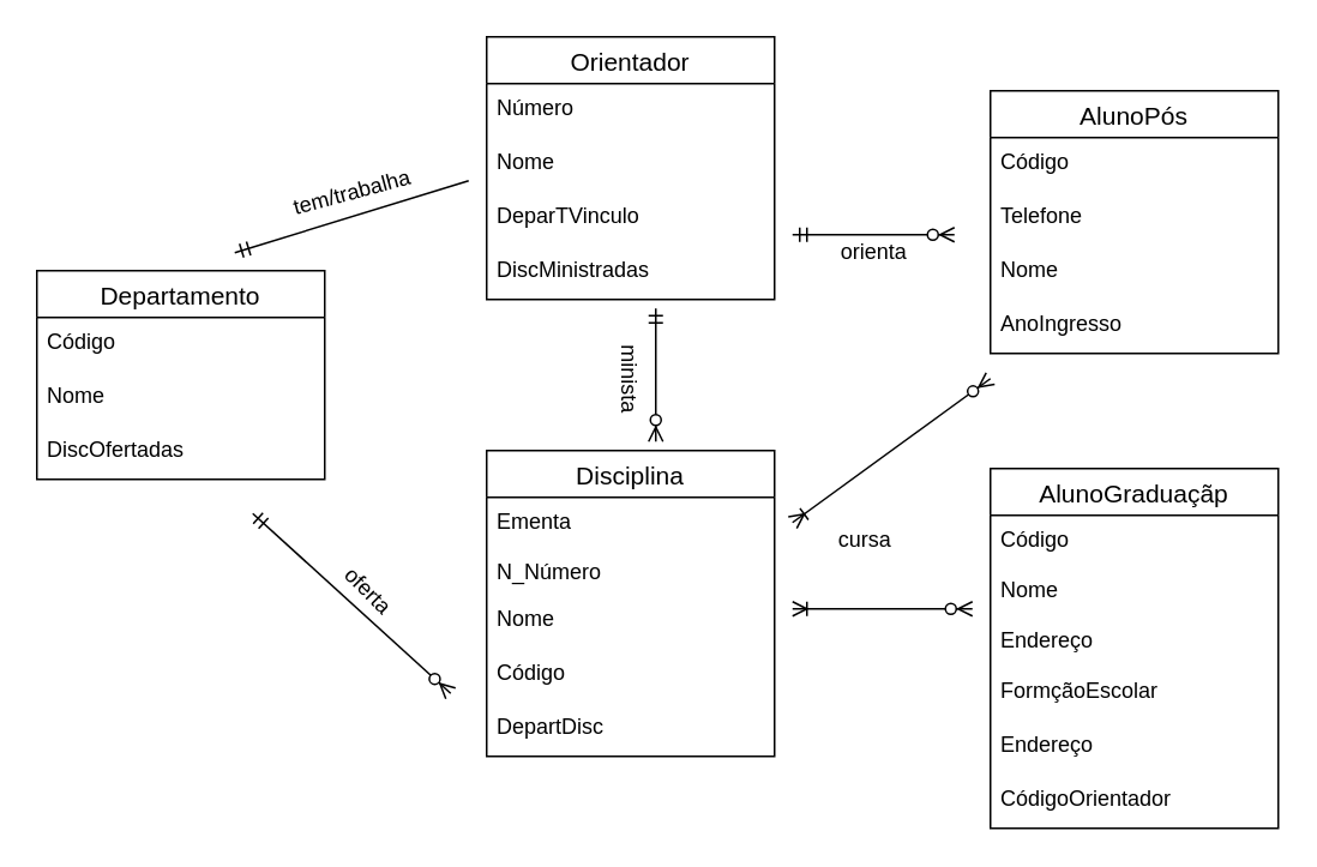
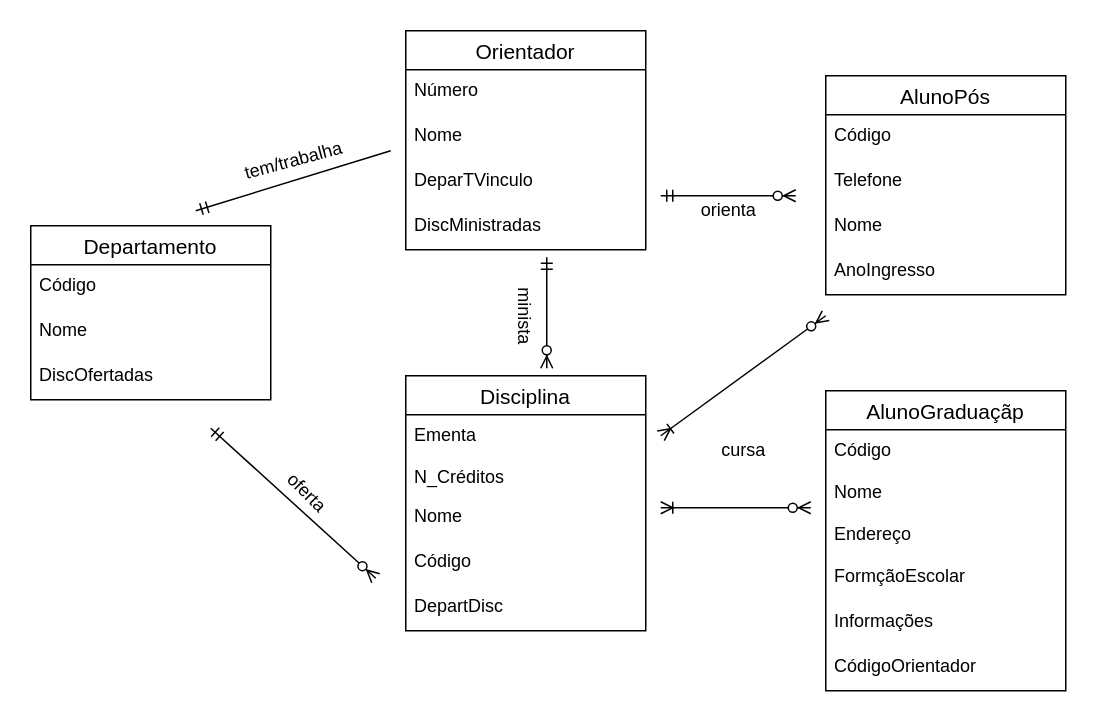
- <mxCell id="3" value="Ementa&#10;&#10;N_Número" style="text;strokeColor=none;fillColor=none;spacingLeft=4;spacingRight=4;overflow=hidden;rotatable=0;points=[[0,0.5],[1,0.5]];portConstraint=eastwest;fontSize=12;" vertex="1" parent="2"><mxGeometry y="26" width="160" height="54" as="geometry" /></mxCell>
+ <mxCell id="3" value="Ementa&#10;&#10;N_Créditos" style="text;strokeColor=none;fillColor=none;spacingLeft=4;spacingRight=4;overflow=hidden;rotatable=0;points=[[0,0.5],[1,0.5]];portConstraint=eastwest;fontSize=12;" vertex="1" parent="2"><mxGeometry y="26" width="160" height="54" as="geometry" /></mxCell>
- <mxCell id="29" value="cursa" style="text;html=1;align=center;verticalAlign=middle;resizable=0;points=[];autosize=1;strokeColor=none;fillColor=none;" vertex="1" parent="1"><mxGeometry x="455" y="290" width="50" height="20" as="geometry" /></mxCell>
+ <mxCell id="29" value="cursa" style="text;html=1;align=center;verticalAlign=middle;resizable=0;points=[];autosize=1;strokeColor=none;fillColor=none;" vertex="1" parent="1"><mxGeometry x="470" y="290" width="50" height="20" as="geometry" /></mxCell>
- <mxCell id="24" value="Endereço" style="text;strokeColor=none;fillColor=none;spacingLeft=4;spacingRight=4;overflow=hidden;rotatable=0;points=[[0,0.5],[1,0.5]];portConstraint=eastwest;fontSize=12;" vertex="1" parent="21"><mxGeometry y="140" width="160" height="30" as="geometry" /></mxCell>
+ <mxCell id="24" value="Informações" style="text;strokeColor=none;fillColor=none;spacingLeft=4;spacingRight=4;overflow=hidden;rotatable=0;points=[[0,0.5],[1,0.5]];portConstraint=eastwest;fontSize=12;" vertex="1" parent="21"><mxGeometry y="140" width="160" height="30" as="geometry" /></mxCell>
